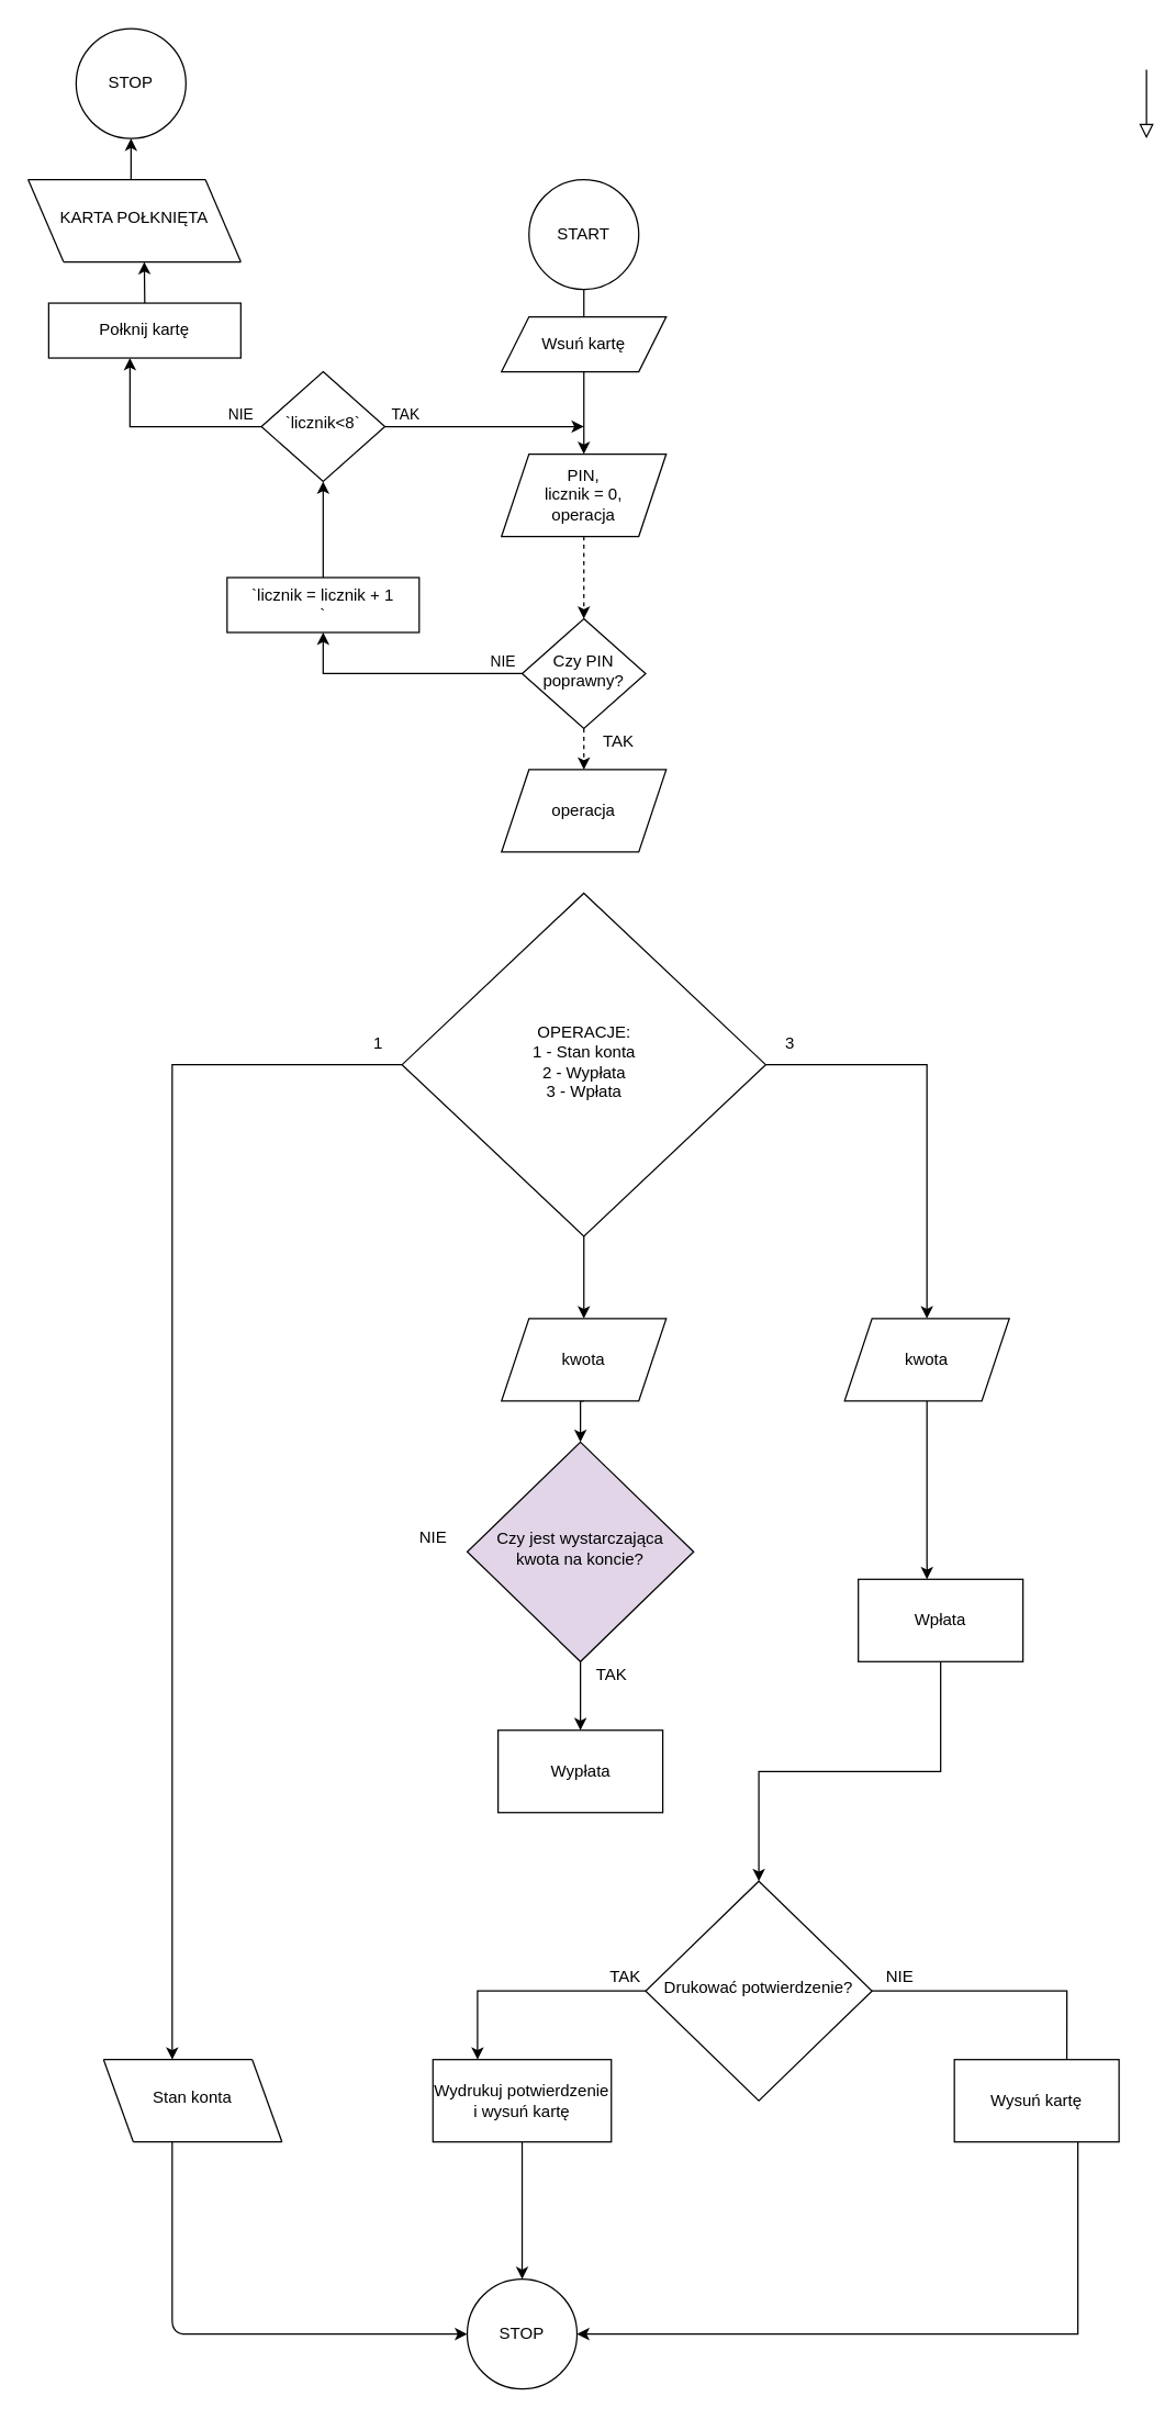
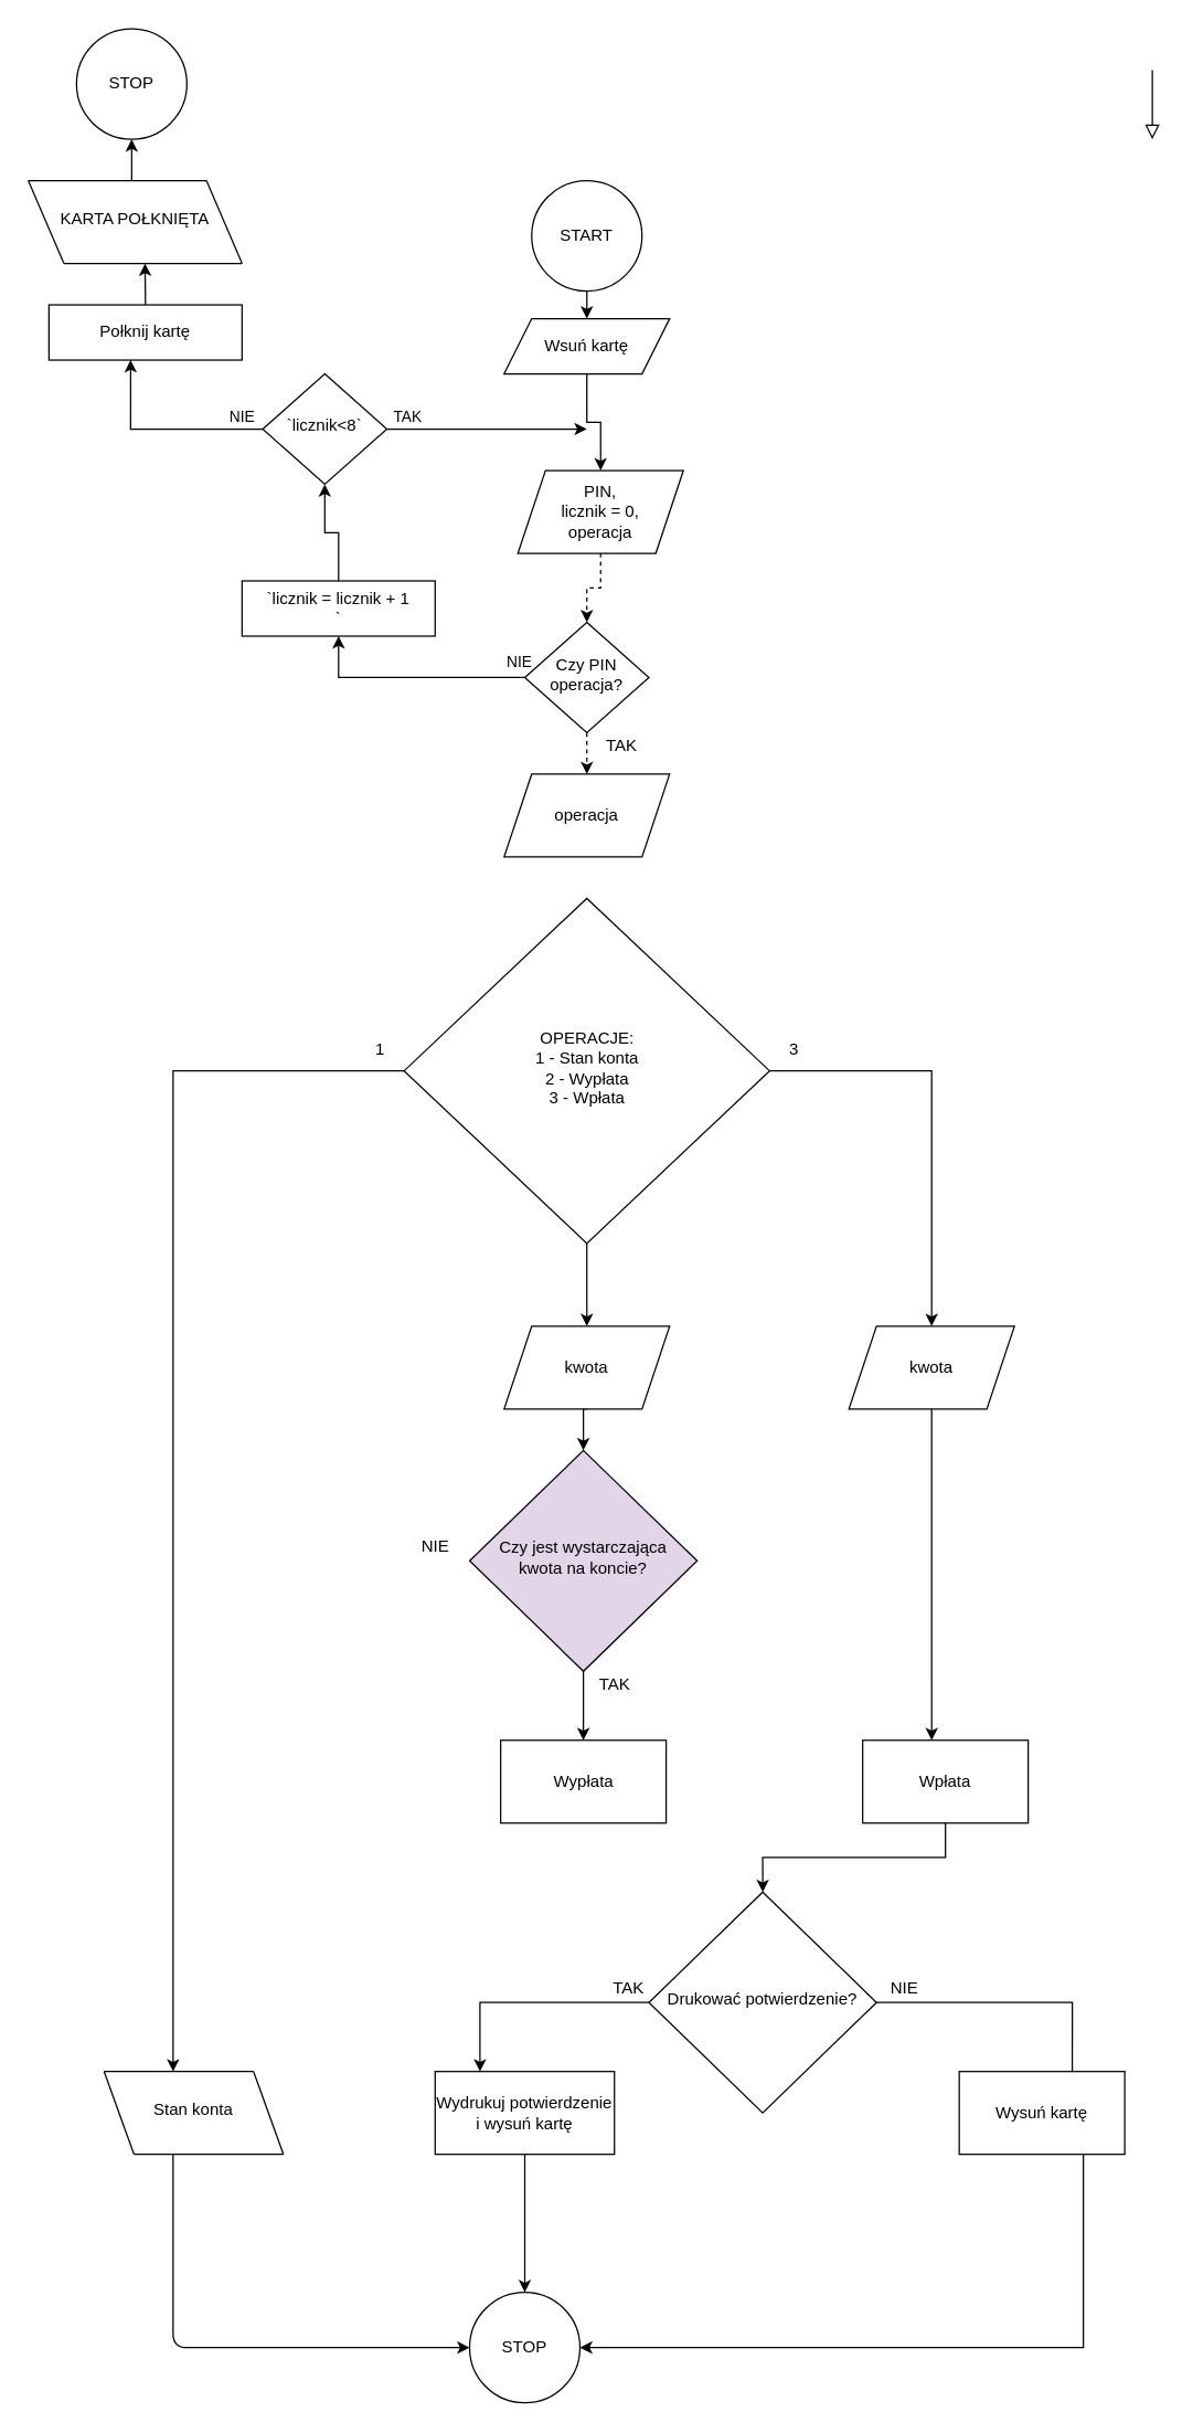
- <mxCell id="12" style="edgeStyle=orthogonalEdgeStyle;rounded=0;orthogonalLoop=1;jettySize=auto;html=1;exitX=0.5;exitY=1;exitDx=0;exitDy=0;entryX=0.5;entryY=0;entryDx=0;entryDy=0;endArrow=none;" edge="1" parent="1" source="13" target="11"><mxGeometry relative="1" as="geometry" /></mxCell>
+ <mxCell id="12" style="edgeStyle=orthogonalEdgeStyle;rounded=0;orthogonalLoop=1;jettySize=auto;html=1;exitX=0.5;exitY=1;exitDx=0;exitDy=0;entryX=0.5;entryY=0;entryDx=0;entryDy=0;" edge="1" parent="1" source="13" target="11"><mxGeometry relative="1" as="geometry" /></mxCell>
- <mxCell id="19" value="PIN,&lt;br&gt;licznik = 0,&lt;br&gt;operacja" style="shape=parallelogram;perimeter=parallelogramPerimeter;whiteSpace=wrap;html=1;fixedSize=1;fontStyle=0" vertex="1" parent="1"><mxGeometry x="365" y="330" width="120" height="60" as="geometry" /></mxCell>
+ <mxCell id="19" value="PIN,&lt;br&gt;licznik = 0,&lt;br&gt;operacja" style="shape=parallelogram;perimeter=parallelogramPerimeter;whiteSpace=wrap;html=1;fixedSize=1;fontStyle=0" vertex="1" parent="1"><mxGeometry x="375" y="340" width="120" height="60" as="geometry" /></mxCell>
- <mxCell id="9" value="`licznik = licznik + 1&lt;br&gt;`" style="rounded=0;whiteSpace=wrap;html=1;" parent="1" vertex="1"><mxGeometry x="165" y="420" width="140" height="40" as="geometry" /></mxCell>
+ <mxCell id="9" value="`licznik = licznik + 1&lt;br&gt;`" style="rounded=0;whiteSpace=wrap;html=1;" parent="1" vertex="1"><mxGeometry x="175" y="420" width="140" height="40" as="geometry" /></mxCell>
- <mxCell id="7" value="Czy PIN poprawny?" style="rhombus;whiteSpace=wrap;html=1;shadow=0;fontFamily=Helvetica;fontSize=12;align=center;strokeWidth=1;spacing=6;spacingTop=-4;" parent="1" vertex="1"><mxGeometry x="380" y="450" width="90" height="80" as="geometry" /></mxCell>
+ <mxCell id="7" value="Czy PIN operacja?" style="rhombus;whiteSpace=wrap;html=1;shadow=0;fontFamily=Helvetica;fontSize=12;align=center;strokeWidth=1;spacing=6;spacingTop=-4;" parent="1" vertex="1"><mxGeometry x="380" y="450" width="90" height="80" as="geometry" /></mxCell>
- <mxCell id="53" value="Wpłata" style="rounded=0;whiteSpace=wrap;html=1;" vertex="1" parent="1"><mxGeometry x="625" y="1150" width="120" height="60" as="geometry" /></mxCell>
+ <mxCell id="53" value="Wpłata" style="rounded=0;whiteSpace=wrap;html=1;" vertex="1" parent="1"><mxGeometry x="625" y="1260" width="120" height="60" as="geometry" /></mxCell>
